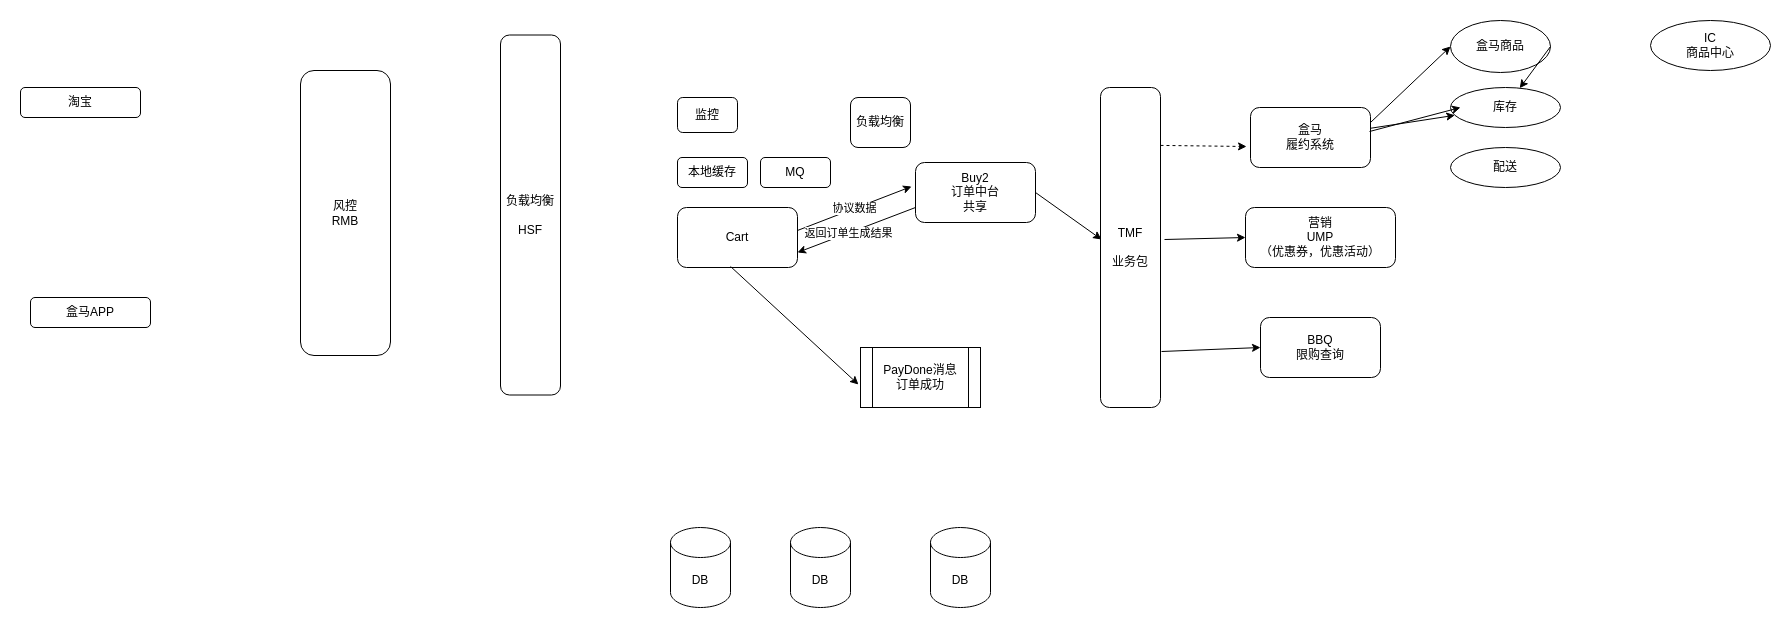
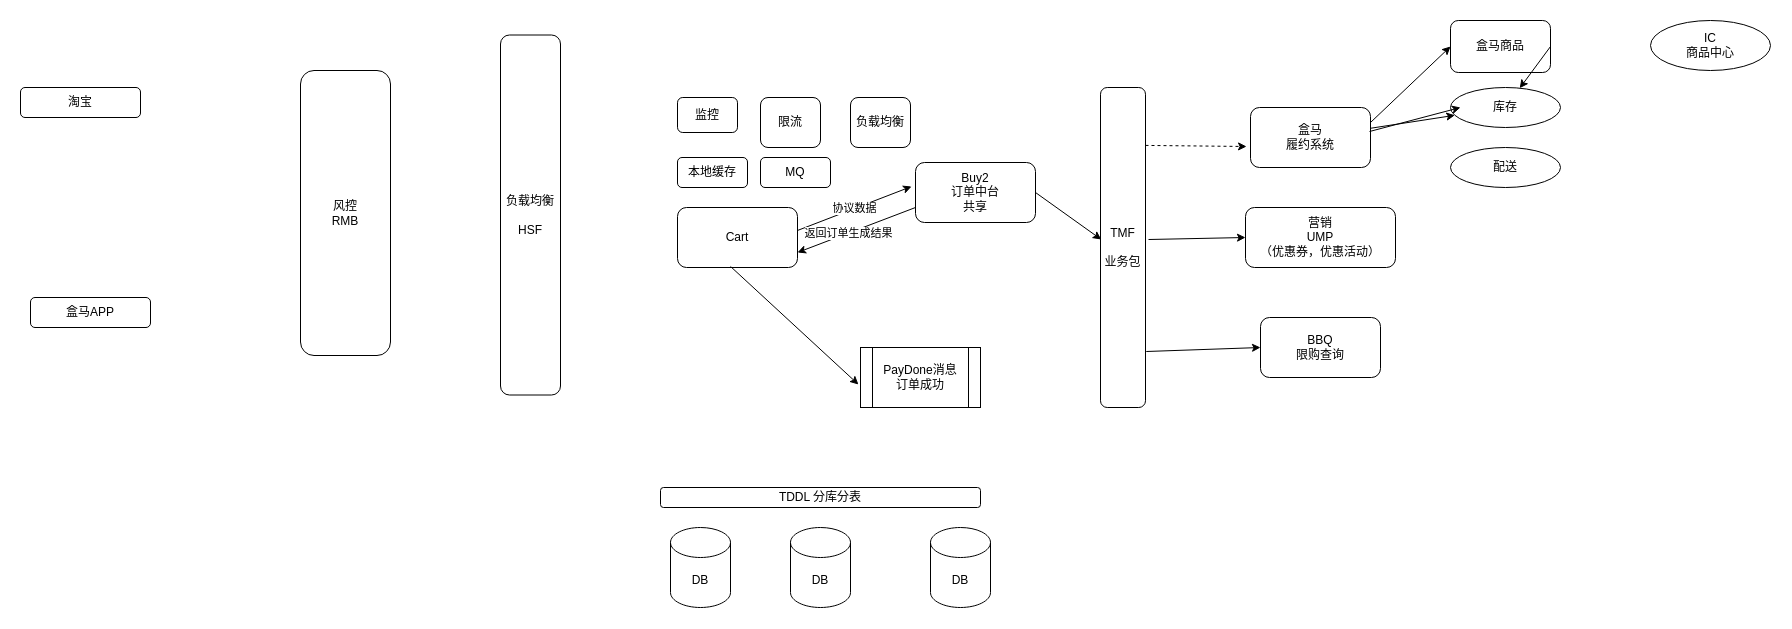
- <mxCell id="15" value="盒马商品" style="ellipse;whiteSpace=wrap;html=1;" parent="1" vertex="1"><mxGeometry x="1450" y="20" width="100" height="52" as="geometry" /></mxCell>
+ <mxCell id="15" value="盒马商品" style="whiteSpace=wrap;html=1;rounded=1;" parent="1" vertex="1"><mxGeometry x="1450" y="20" width="100" height="52" as="geometry" /></mxCell>
+ <mxCell id="30" value="限流" style="rounded=1;whiteSpace=wrap;html=1;" parent="1" vertex="1"><mxGeometry x="760" y="97" width="60" height="50" as="geometry" /></mxCell>
- <mxCell id="8" value="TMF&lt;br&gt;&lt;br&gt;业务包&lt;br&gt;" style="rounded=1;whiteSpace=wrap;html=1;" parent="1" vertex="1"><mxGeometry x="1100" y="87" width="60" height="320" as="geometry" /></mxCell>
+ <mxCell id="8" value="TMF&lt;br&gt;&lt;br&gt;业务包&lt;br&gt;" style="rounded=1;whiteSpace=wrap;html=1;" parent="1" vertex="1"><mxGeometry x="1100" y="87" width="45" height="320" as="geometry" /></mxCell>
+ <mxCell id="35" value="TDDL 分库分表" style="rounded=1;whiteSpace=wrap;html=1;" parent="1" vertex="1"><mxGeometry x="660" y="487" width="320" height="20" as="geometry" /></mxCell>
